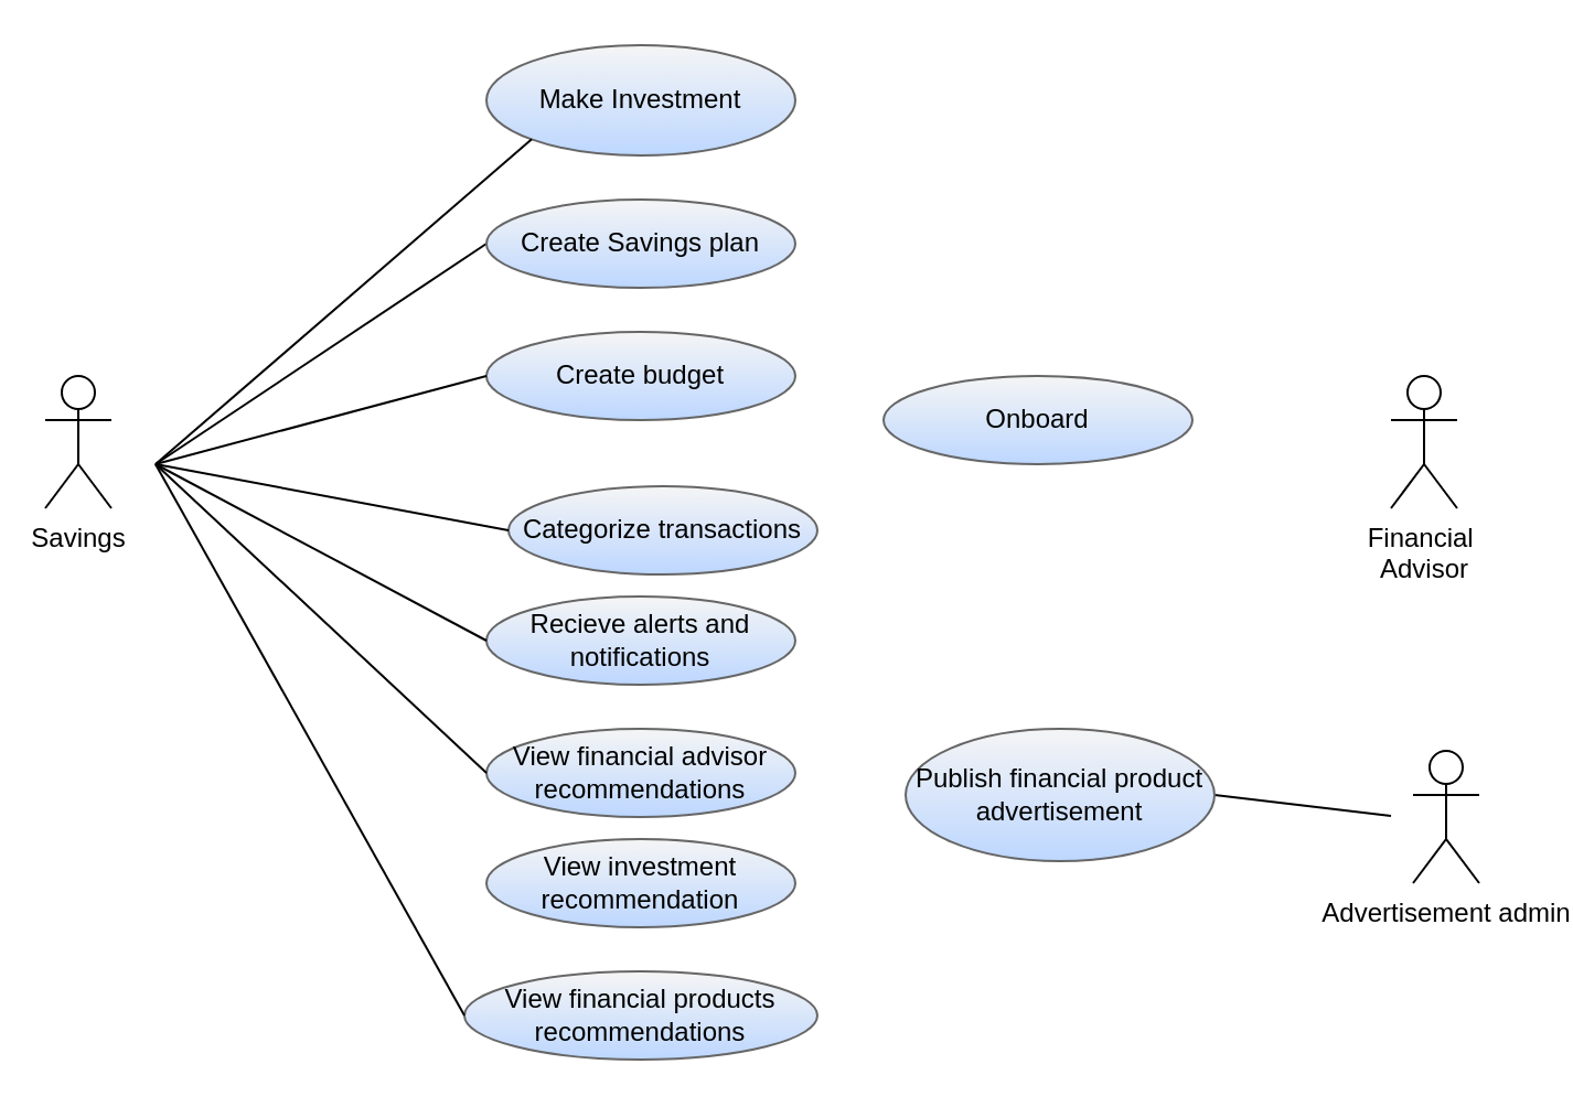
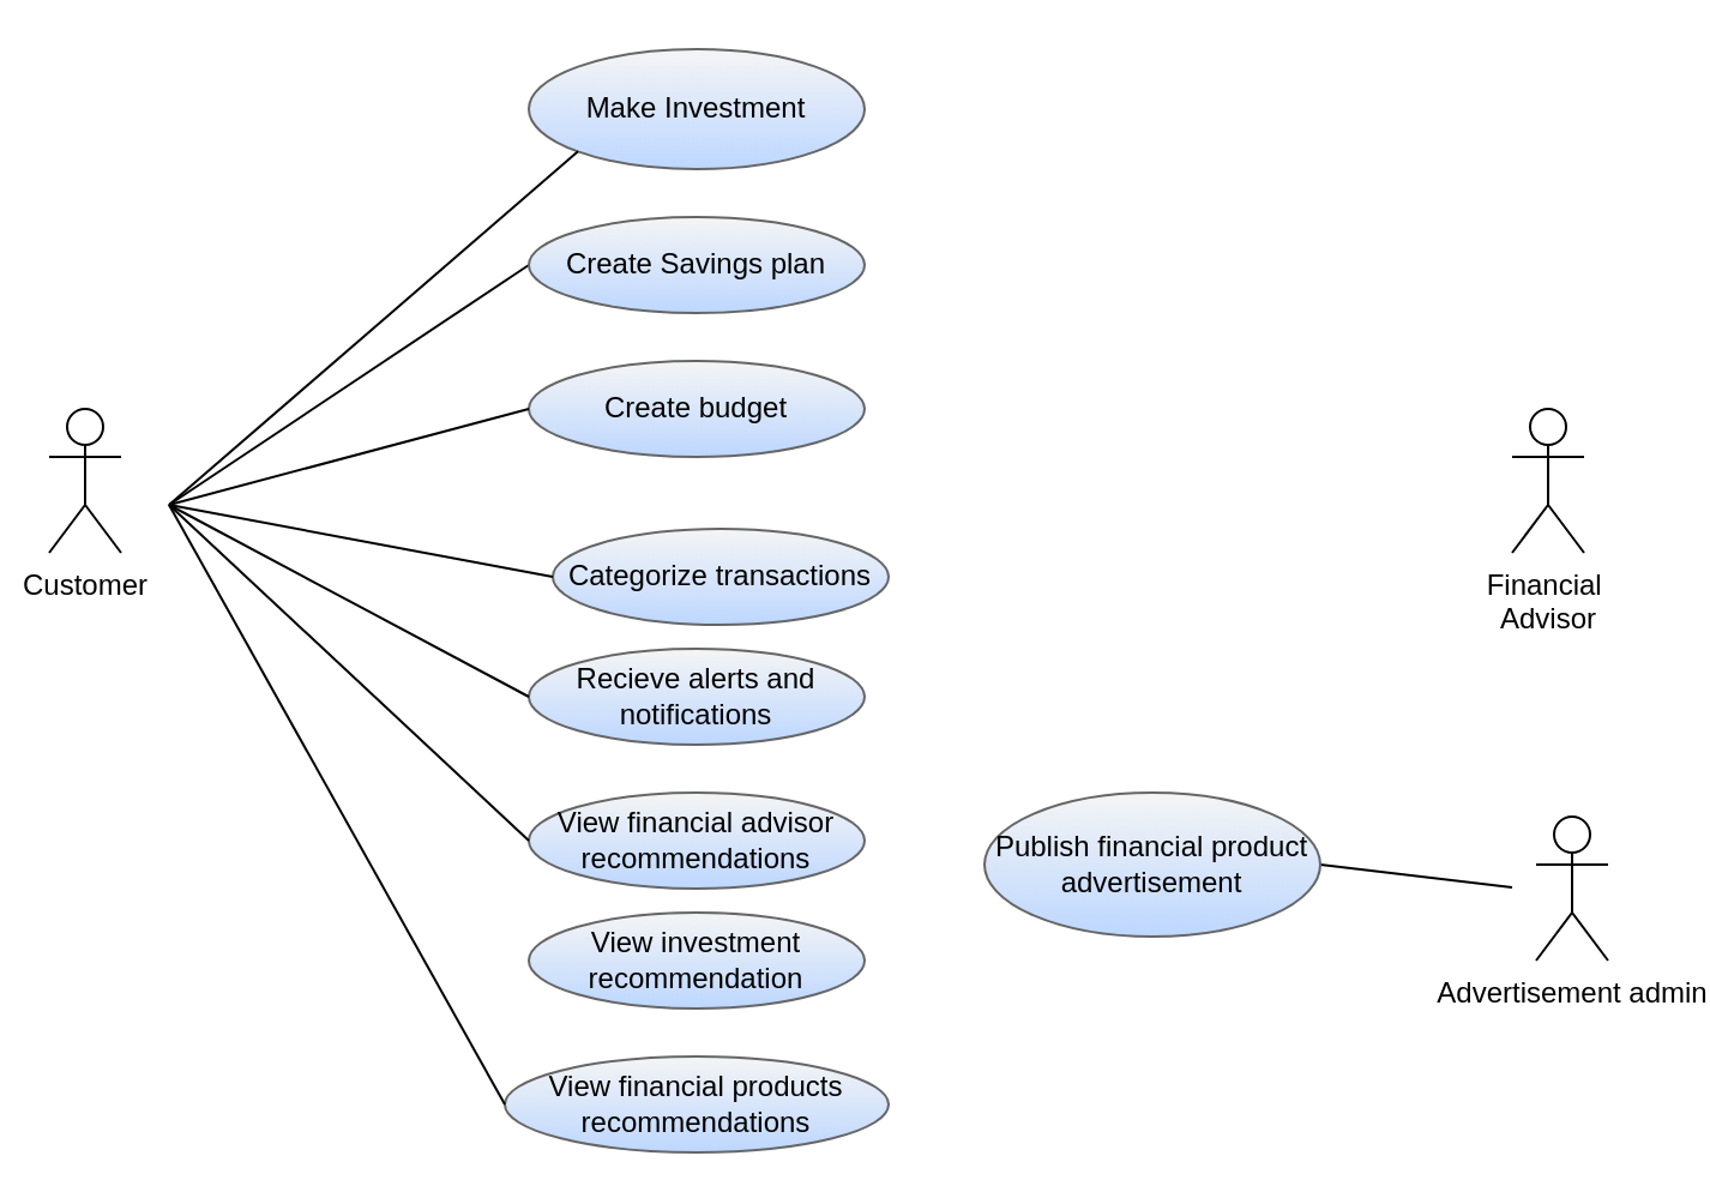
- <mxCell id="21" value="Onboard" style="ellipse;whiteSpace=wrap;html=1;fillColor=#f5f5f5;gradientColor=#BDD7FF;strokeColor=#666666;" vertex="1" parent="1"><mxGeometry x="400" y="170" width="140" height="40" as="geometry" /></mxCell>
- <mxCell id="2" value="Savings&lt;br&gt;" style="shape=umlActor;verticalLabelPosition=bottom;verticalAlign=top;html=1;" vertex="1" parent="1"><mxGeometry x="20" y="170" width="30" height="60" as="geometry" /></mxCell>
+ <mxCell id="2" value="Customer&lt;br&gt;" style="shape=umlActor;verticalLabelPosition=bottom;verticalAlign=top;html=1;" vertex="1" parent="1"><mxGeometry x="20" y="170" width="30" height="60" as="geometry" /></mxCell>
